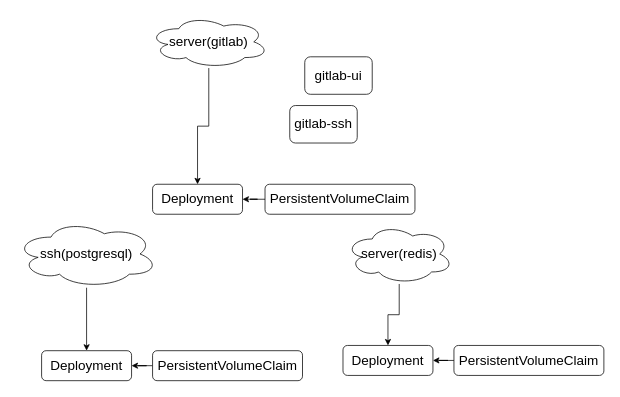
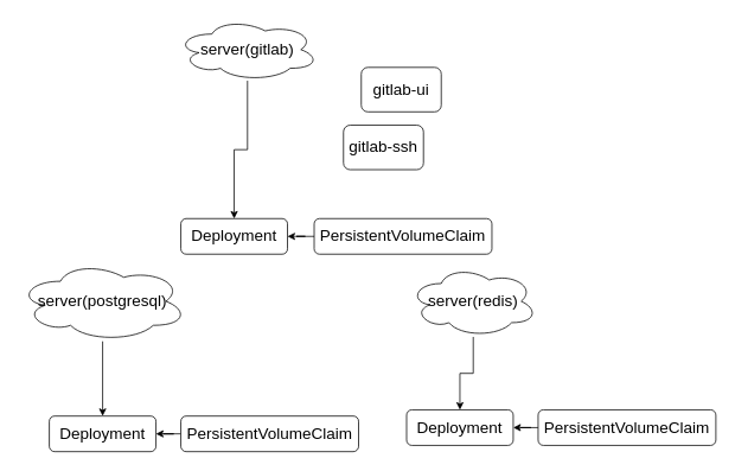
- <mxCell id="13" value="&lt;span&gt;&lt;font style=&quot;font-size: 18px&quot;&gt;&lt;span&gt;ssh(postgresql&lt;/span&gt;&lt;span&gt;)&lt;/span&gt;&lt;/font&gt;&lt;/span&gt;" style="ellipse;shape=cloud;whiteSpace=wrap;html=1;" vertex="1" parent="1"><mxGeometry x="20" y="293" width="190" height="90" as="geometry" /></mxCell>
+ <mxCell id="13" value="&lt;span&gt;&lt;font style=&quot;font-size: 18px&quot;&gt;&lt;span&gt;server(postgresql&lt;/span&gt;&lt;span&gt;)&lt;/span&gt;&lt;/font&gt;&lt;/span&gt;" style="ellipse;shape=cloud;whiteSpace=wrap;html=1;" vertex="1" parent="1"><mxGeometry x="20" y="293" width="190" height="90" as="geometry" /></mxCell>
